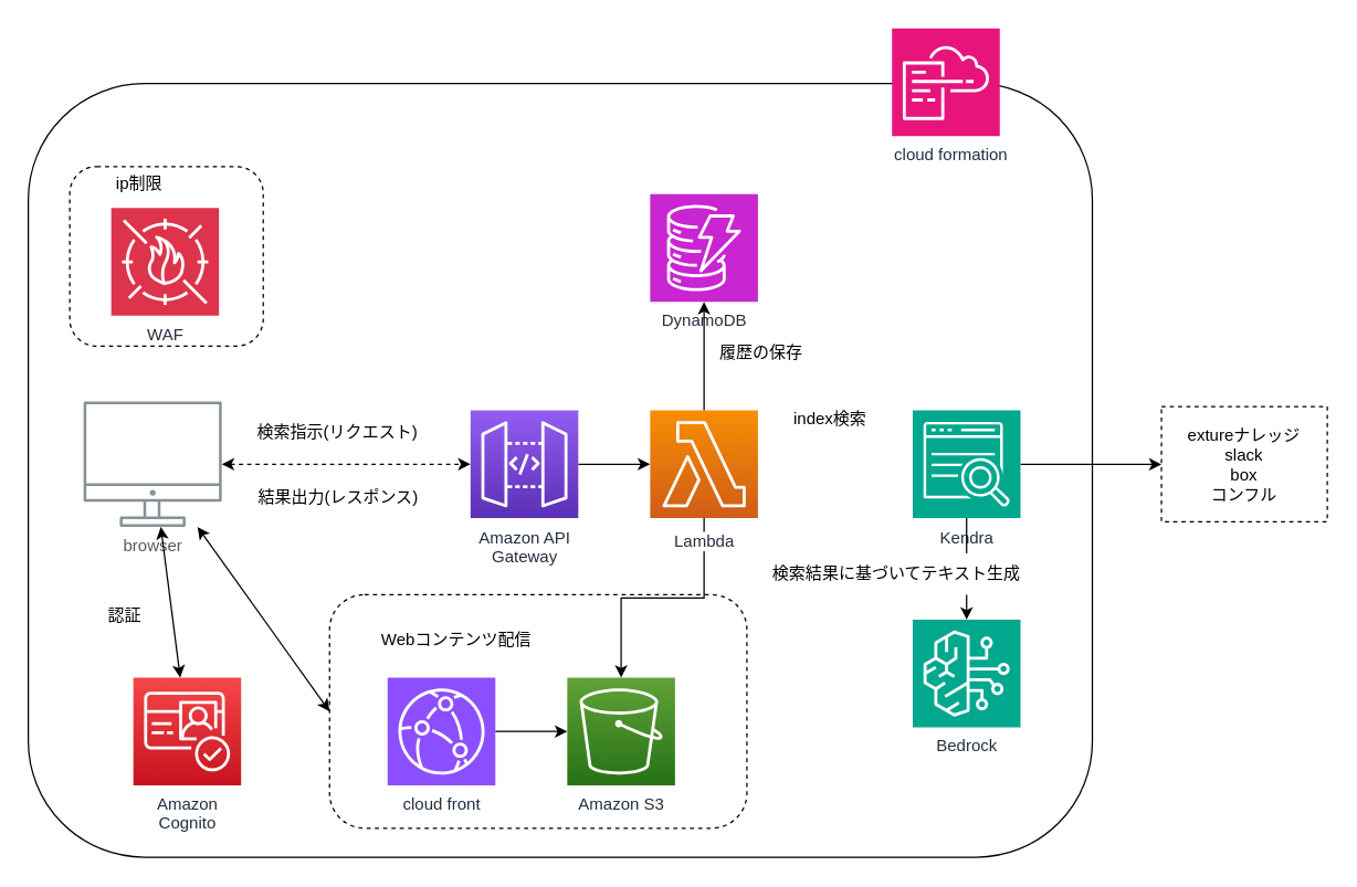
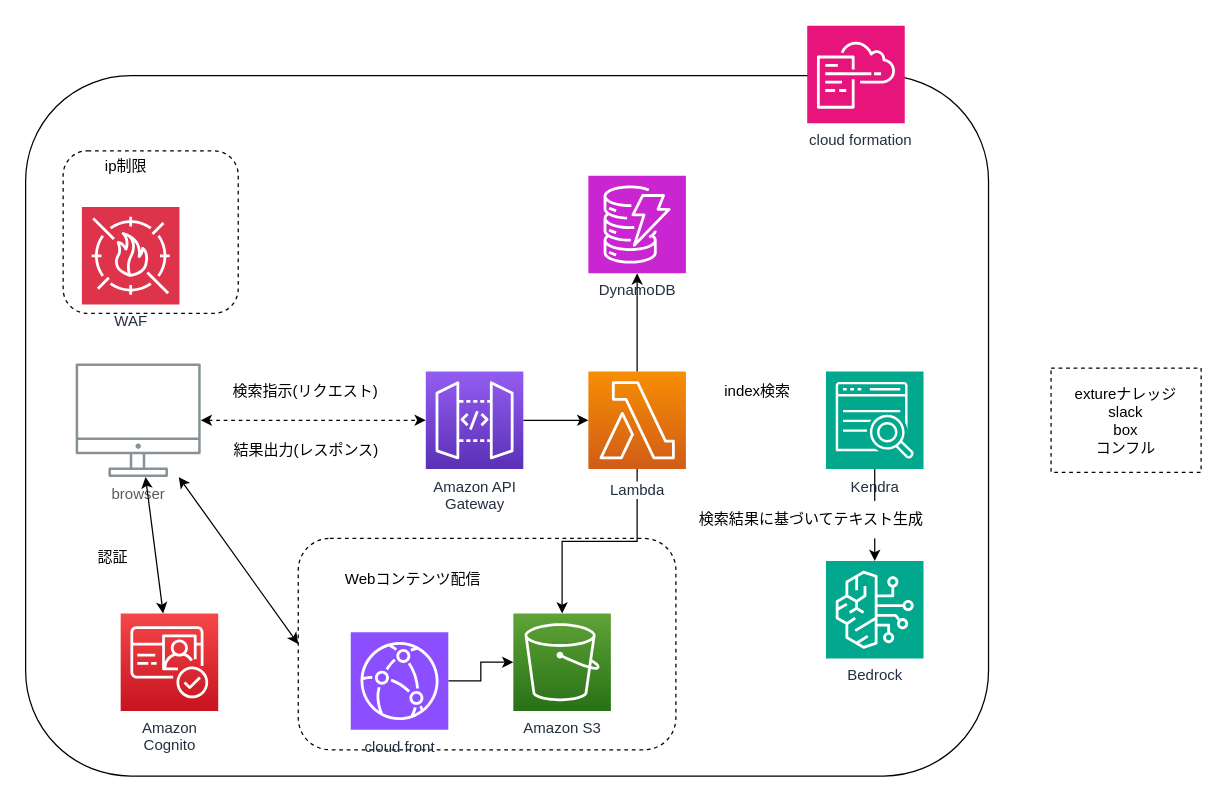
- <mxCell id="18" value="WAF&lt;div&gt;&lt;br&gt;&lt;/div&gt;" style="sketch=0;points=[[0,0,0],[0.25,0,0],[0.5,0,0],[0.75,0,0],[1,0,0],[0,1,0],[0.25,1,0],[0.5,1,0],[0.75,1,0],[1,1,0],[0,0.25,0],[0,0.5,0],[0,0.75,0],[1,0.25,0],[1,0.5,0],[1,0.75,0]];outlineConnect=0;fontColor=#232F3E;fillColor=#DD344C;strokeColor=#ffffff;dashed=0;verticalLabelPosition=bottom;verticalAlign=top;align=center;html=1;fontSize=12;fontStyle=0;aspect=fixed;shape=mxgraph.aws4.resourceIcon;resIcon=mxgraph.aws4.waf;" vertex="1" parent="1"><mxGeometry x="80" y="150" width="78" height="78" as="geometry" /></mxCell>
+ <mxCell id="18" value="WAF&lt;div&gt;&lt;br&gt;&lt;/div&gt;" style="sketch=0;points=[[0,0,0],[0.25,0,0],[0.5,0,0],[0.75,0,0],[1,0,0],[0,1,0],[0.25,1,0],[0.5,1,0],[0.75,1,0],[1,1,0],[0,0.25,0],[0,0.5,0],[0,0.75,0],[1,0.25,0],[1,0.5,0],[1,0.75,0]];outlineConnect=0;fontColor=#232F3E;fillColor=#DD344C;strokeColor=#ffffff;dashed=0;verticalLabelPosition=bottom;verticalAlign=top;align=center;html=1;fontSize=12;fontStyle=0;aspect=fixed;shape=mxgraph.aws4.resourceIcon;resIcon=mxgraph.aws4.waf;" vertex="1" parent="1"><mxGeometry x="65" y="165" width="78" height="78" as="geometry" /></mxCell>
- <mxCell id="31" value="履歴の保存" style="text;html=1;align=center;verticalAlign=middle;resizable=0;points=[];autosize=1;strokeColor=none;fillColor=none;" vertex="1" parent="1"><mxGeometry x="510" y="240" width="80" height="30" as="geometry" /></mxCell>
- <mxCell id="27" value="index検索" style="text;html=1;align=center;verticalAlign=middle;resizable=0;points=[];autosize=1;strokeColor=none;fillColor=none;" vertex="1" parent="1"><mxGeometry x="559.5" y="288" width="80" height="30" as="geometry" /></mxCell>
+ <mxCell id="27" value="index検索" style="text;html=1;align=center;verticalAlign=middle;resizable=0;points=[];autosize=1;strokeColor=none;fillColor=none;" vertex="1" parent="1"><mxGeometry x="564.5" y="298" width="80" height="30" as="geometry" /></mxCell>
- <mxCell id="13" style="edgeStyle=orthogonalEdgeStyle;rounded=0;orthogonalLoop=1;jettySize=auto;html=1;" edge="1" parent="1" source="14" target="32"><mxGeometry relative="1" as="geometry" /></mxCell>
- <mxCell id="17" value="cloud front" style="sketch=0;points=[[0,0,0],[0.25,0,0],[0.5,0,0],[0.75,0,0],[1,0,0],[0,1,0],[0.25,1,0],[0.5,1,0],[0.75,1,0],[1,1,0],[0,0.25,0],[0,0.5,0],[0,0.75,0],[1,0.25,0],[1,0.5,0],[1,0.75,0]];outlineConnect=0;fontColor=#232F3E;fillColor=#8C4FFF;strokeColor=#ffffff;dashed=0;verticalLabelPosition=bottom;verticalAlign=top;align=center;html=1;fontSize=12;fontStyle=0;aspect=fixed;shape=mxgraph.aws4.resourceIcon;resIcon=mxgraph.aws4.cloudfront;" vertex="1" parent="1"><mxGeometry x="280" y="490" width="78" height="78" as="geometry" /></mxCell>
+ <mxCell id="17" value="cloud front" style="sketch=0;points=[[0,0,0],[0.25,0,0],[0.5,0,0],[0.75,0,0],[1,0,0],[0,1,0],[0.25,1,0],[0.5,1,0],[0.75,1,0],[1,1,0],[0,0.25,0],[0,0.5,0],[0,0.75,0],[1,0.25,0],[1,0.5,0],[1,0.75,0]];outlineConnect=0;fontColor=#232F3E;fillColor=#8C4FFF;strokeColor=#ffffff;dashed=0;verticalLabelPosition=bottom;verticalAlign=top;align=center;html=1;fontSize=12;fontStyle=0;aspect=fixed;shape=mxgraph.aws4.resourceIcon;resIcon=mxgraph.aws4.cloudfront;" vertex="1" parent="1"><mxGeometry x="280" y="505" width="78" height="78" as="geometry" /></mxCell>
